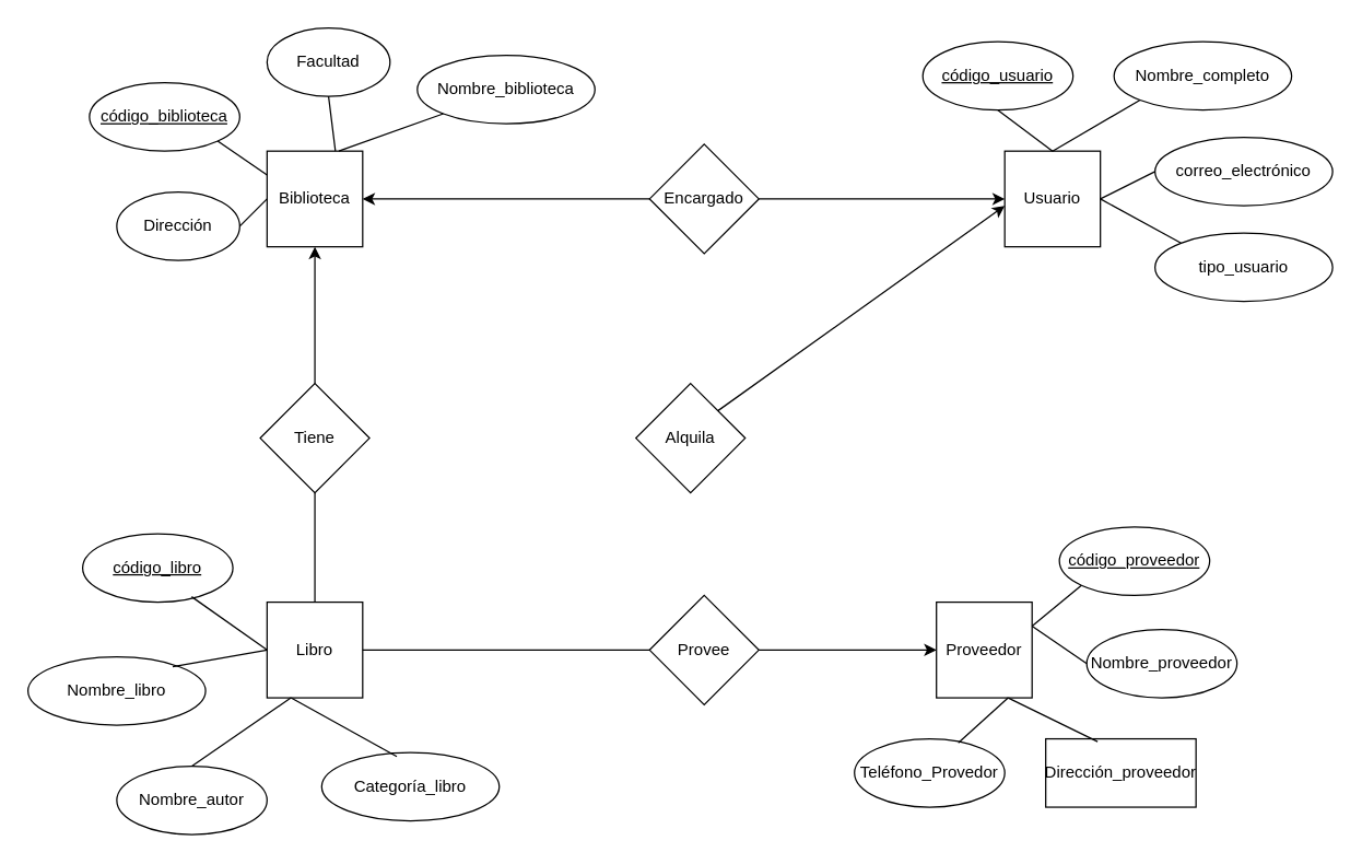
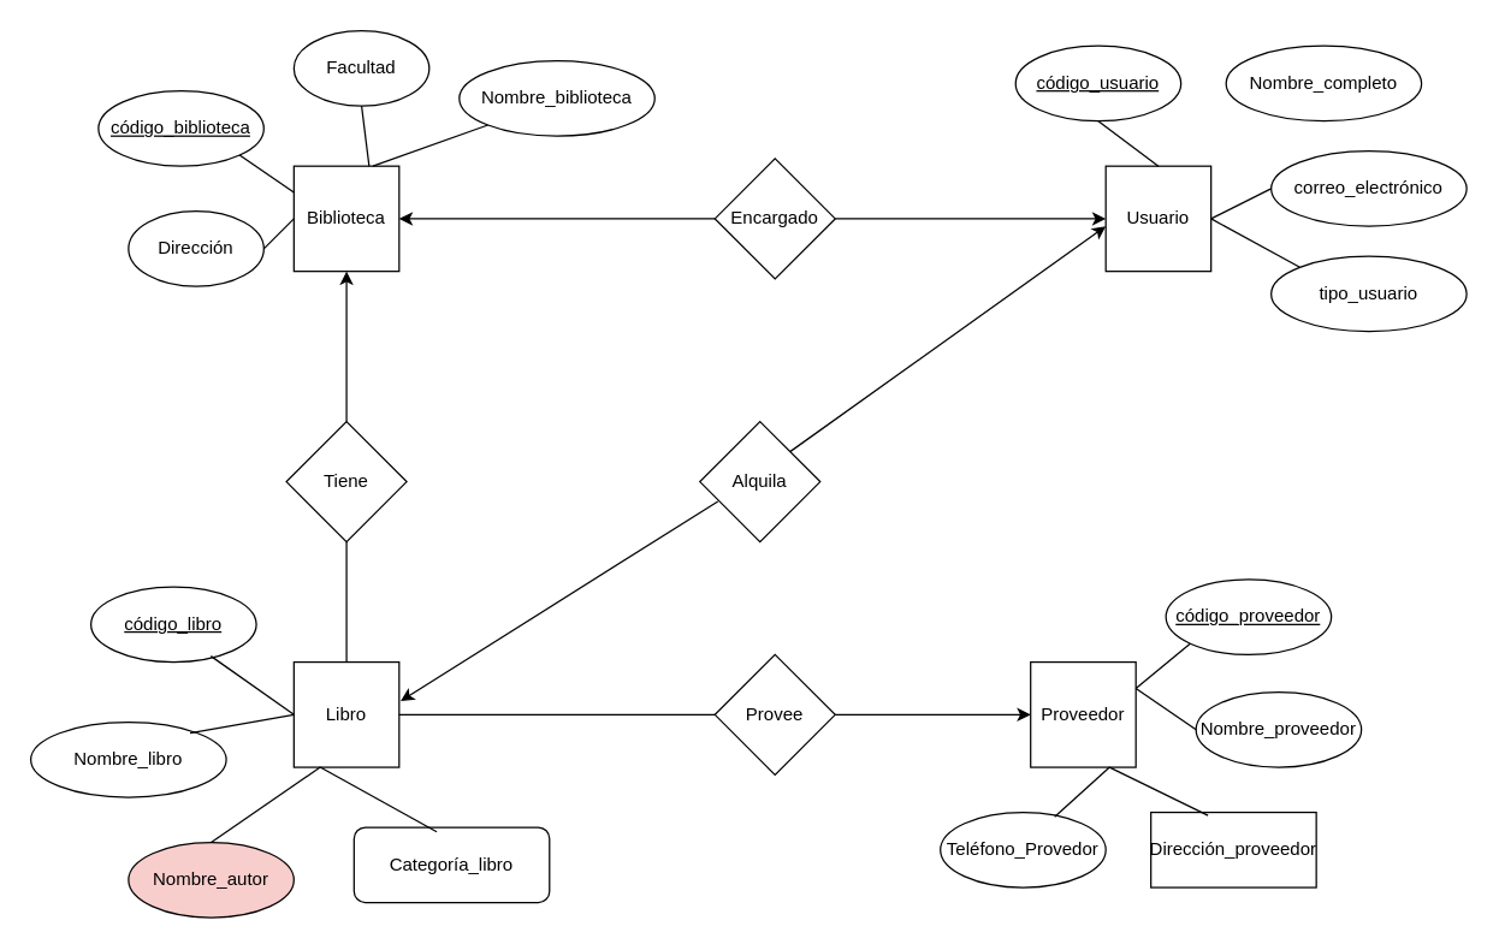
- <mxCell id="25" value="" style="endArrow=none;html=1;rounded=0;entryX=0;entryY=1;entryDx=0;entryDy=0;exitX=0.5;exitY=0;exitDx=0;exitDy=0;" edge="1" parent="1" source="3" target="21"><mxGeometry width="50" height="50" relative="1" as="geometry"><mxPoint x="505" y="320" as="sourcePoint" /><mxPoint x="555" y="270" as="targetPoint" /></mxGeometry></mxCell>
+ <mxCell id="37" value="" style="endArrow=classic;html=1;rounded=0;exitX=0.15;exitY=0.663;exitDx=0;exitDy=0;exitPerimeter=0;entryX=1.014;entryY=0.371;entryDx=0;entryDy=0;entryPerimeter=0;" edge="1" parent="1" source="35" target="4"><mxGeometry width="50" height="50" relative="1" as="geometry"><mxPoint x="485" y="340" as="sourcePoint" /><mxPoint x="285" y="470" as="targetPoint" /></mxGeometry></mxCell>
- <mxCell id="32" value="Categoría_libro" style="ellipse;whiteSpace=wrap;html=1;" vertex="1" parent="1"><mxGeometry x="235" y="550" width="130" height="50" as="geometry" /></mxCell>
+ <mxCell id="32" value="Categoría_libro" style="whiteSpace=wrap;html=1;rounded=1;" vertex="1" parent="1"><mxGeometry x="235" y="550" width="130" height="50" as="geometry" /></mxCell>
- <mxCell id="31" value="Nombre_autor" style="ellipse;whiteSpace=wrap;html=1;" vertex="1" parent="1"><mxGeometry x="85" y="560" width="110" height="50" as="geometry" /></mxCell>
+ <mxCell id="31" value="Nombre_autor" style="ellipse;whiteSpace=wrap;html=1;fillColor=#f8cecc;" vertex="1" parent="1"><mxGeometry x="85" y="560" width="110" height="50" as="geometry" /></mxCell>
